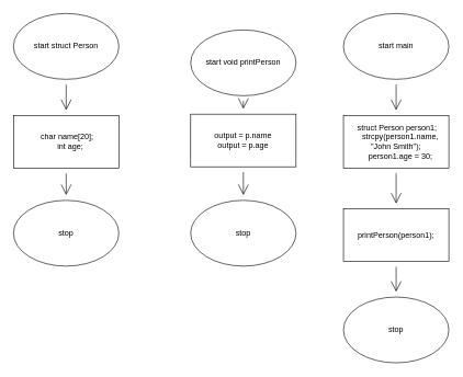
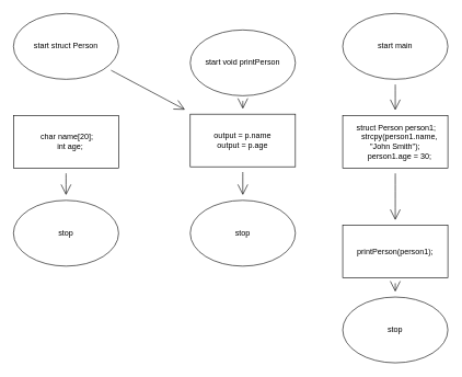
- <mxCell id="2" value="" style="edgeStyle=none;curved=1;rounded=0;orthogonalLoop=1;jettySize=auto;html=1;endArrow=open;startSize=14;endSize=14;sourcePerimeterSpacing=8;targetPerimeterSpacing=8;" edge="1" parent="1" source="3" target="5"><mxGeometry relative="1" as="geometry" /></mxCell>
+ <mxCell id="2" value="" style="edgeStyle=none;curved=1;rounded=0;orthogonalLoop=1;jettySize=auto;html=1;endArrow=open;startSize=14;endSize=14;sourcePerimeterSpacing=8;targetPerimeterSpacing=8;" edge="1" parent="1" source="3" target="10"><mxGeometry relative="1" as="geometry" /></mxCell>
- <mxCell id="17" value="printPerson(person1);" style="rounded=0;whiteSpace=wrap;html=1;" vertex="1" parent="1"><mxGeometry x="521" y="317" width="160" height="80" as="geometry" /></mxCell>
+ <mxCell id="17" value="printPerson(person1);" style="rounded=0;whiteSpace=wrap;html=1;" vertex="1" parent="1"><mxGeometry x="521" y="342" width="160" height="80" as="geometry" /></mxCell>
